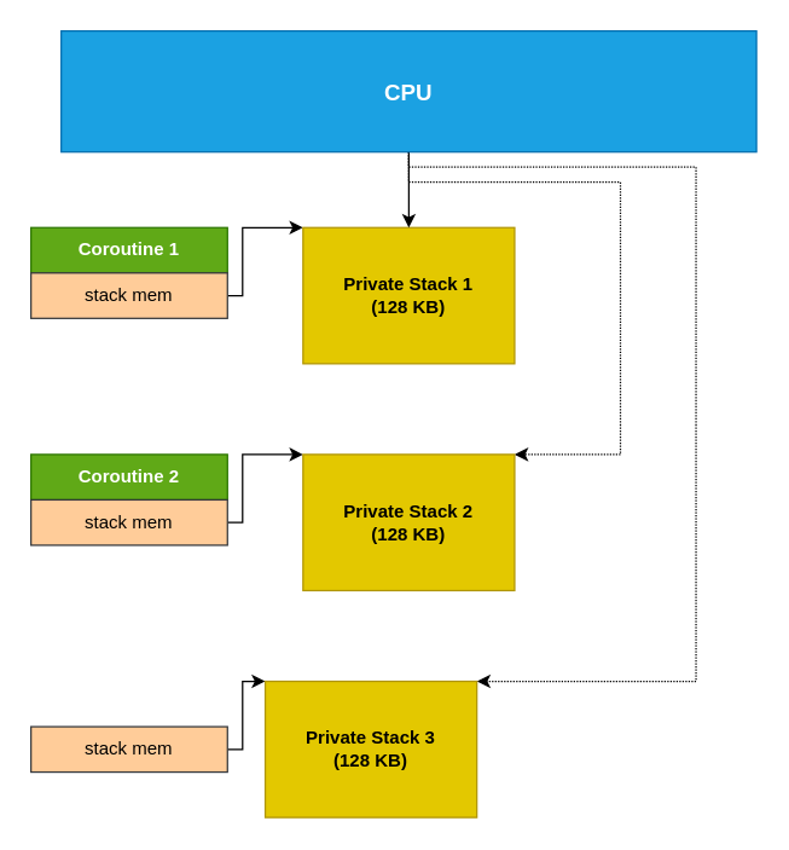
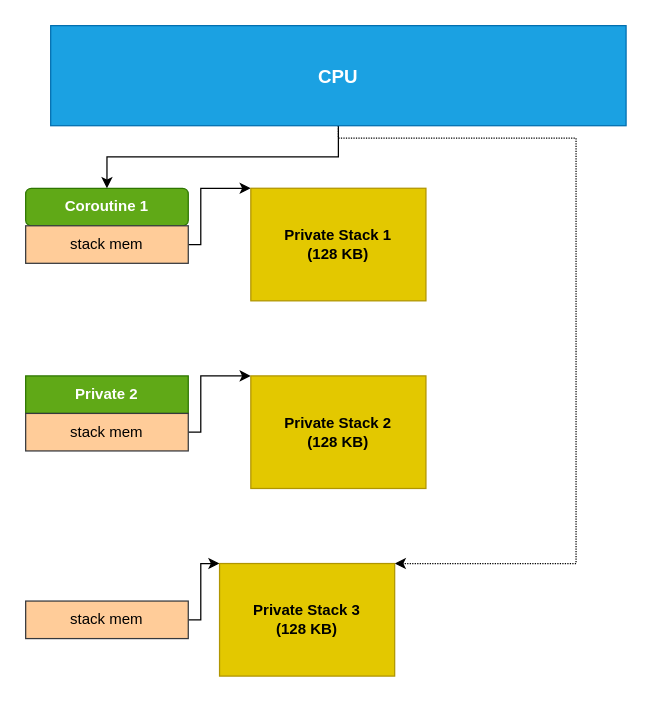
- <mxCell id="6" style="edgeStyle=orthogonalEdgeStyle;rounded=0;orthogonalLoop=1;jettySize=auto;html=1;exitX=0.5;exitY=1;exitDx=0;exitDy=0;entryX=0.5;entryY=0;entryDx=0;entryDy=0;" edge="1" parent="1" source="9" target="5"><mxGeometry relative="1" as="geometry" /></mxCell>
+ <mxCell id="6" style="edgeStyle=orthogonalEdgeStyle;rounded=0;orthogonalLoop=1;jettySize=auto;html=1;exitX=0.5;exitY=1;exitDx=0;exitDy=0;" edge="1" parent="1" source="9" target="2"><mxGeometry relative="1" as="geometry" /></mxCell>
- <mxCell id="2" value="Coroutine 1" style="rounded=0;whiteSpace=wrap;html=1;fontStyle=1;fillColor=#60a917;fontColor=#ffffff;strokeColor=#2D7600;" vertex="1" parent="1"><mxGeometry x="20" y="150" width="130" height="30" as="geometry" /></mxCell>
+ <mxCell id="2" value="Coroutine 1" style="whiteSpace=wrap;html=1;fontStyle=1;fillColor=#60a917;fontColor=#ffffff;strokeColor=#2D7600;rounded=1;" vertex="1" parent="1"><mxGeometry x="20" y="150" width="130" height="30" as="geometry" /></mxCell>
- <mxCell id="7" style="edgeStyle=orthogonalEdgeStyle;rounded=0;orthogonalLoop=1;jettySize=auto;html=1;exitX=0.5;exitY=1;exitDx=0;exitDy=0;entryX=1;entryY=0;entryDx=0;entryDy=0;dashed=1;dashPattern=1 1;" edge="1" parent="1" source="9" target="13"><mxGeometry relative="1" as="geometry"><Array as="points"><mxPoint x="270" y="120" /><mxPoint x="410" y="120" /><mxPoint x="410" y="300" /></Array></mxGeometry></mxCell>
- <mxCell id="10" value="Coroutine 2" style="rounded=0;whiteSpace=wrap;html=1;fontStyle=1;fillColor=#60a917;fontColor=#ffffff;strokeColor=#2D7600;" vertex="1" parent="1"><mxGeometry x="20" y="300" width="130" height="30" as="geometry" /></mxCell>
+ <mxCell id="10" value="Private 2" style="rounded=0;whiteSpace=wrap;html=1;fontStyle=1;fillColor=#60a917;fontColor=#ffffff;strokeColor=#2D7600;" vertex="1" parent="1"><mxGeometry x="20" y="300" width="130" height="30" as="geometry" /></mxCell>
